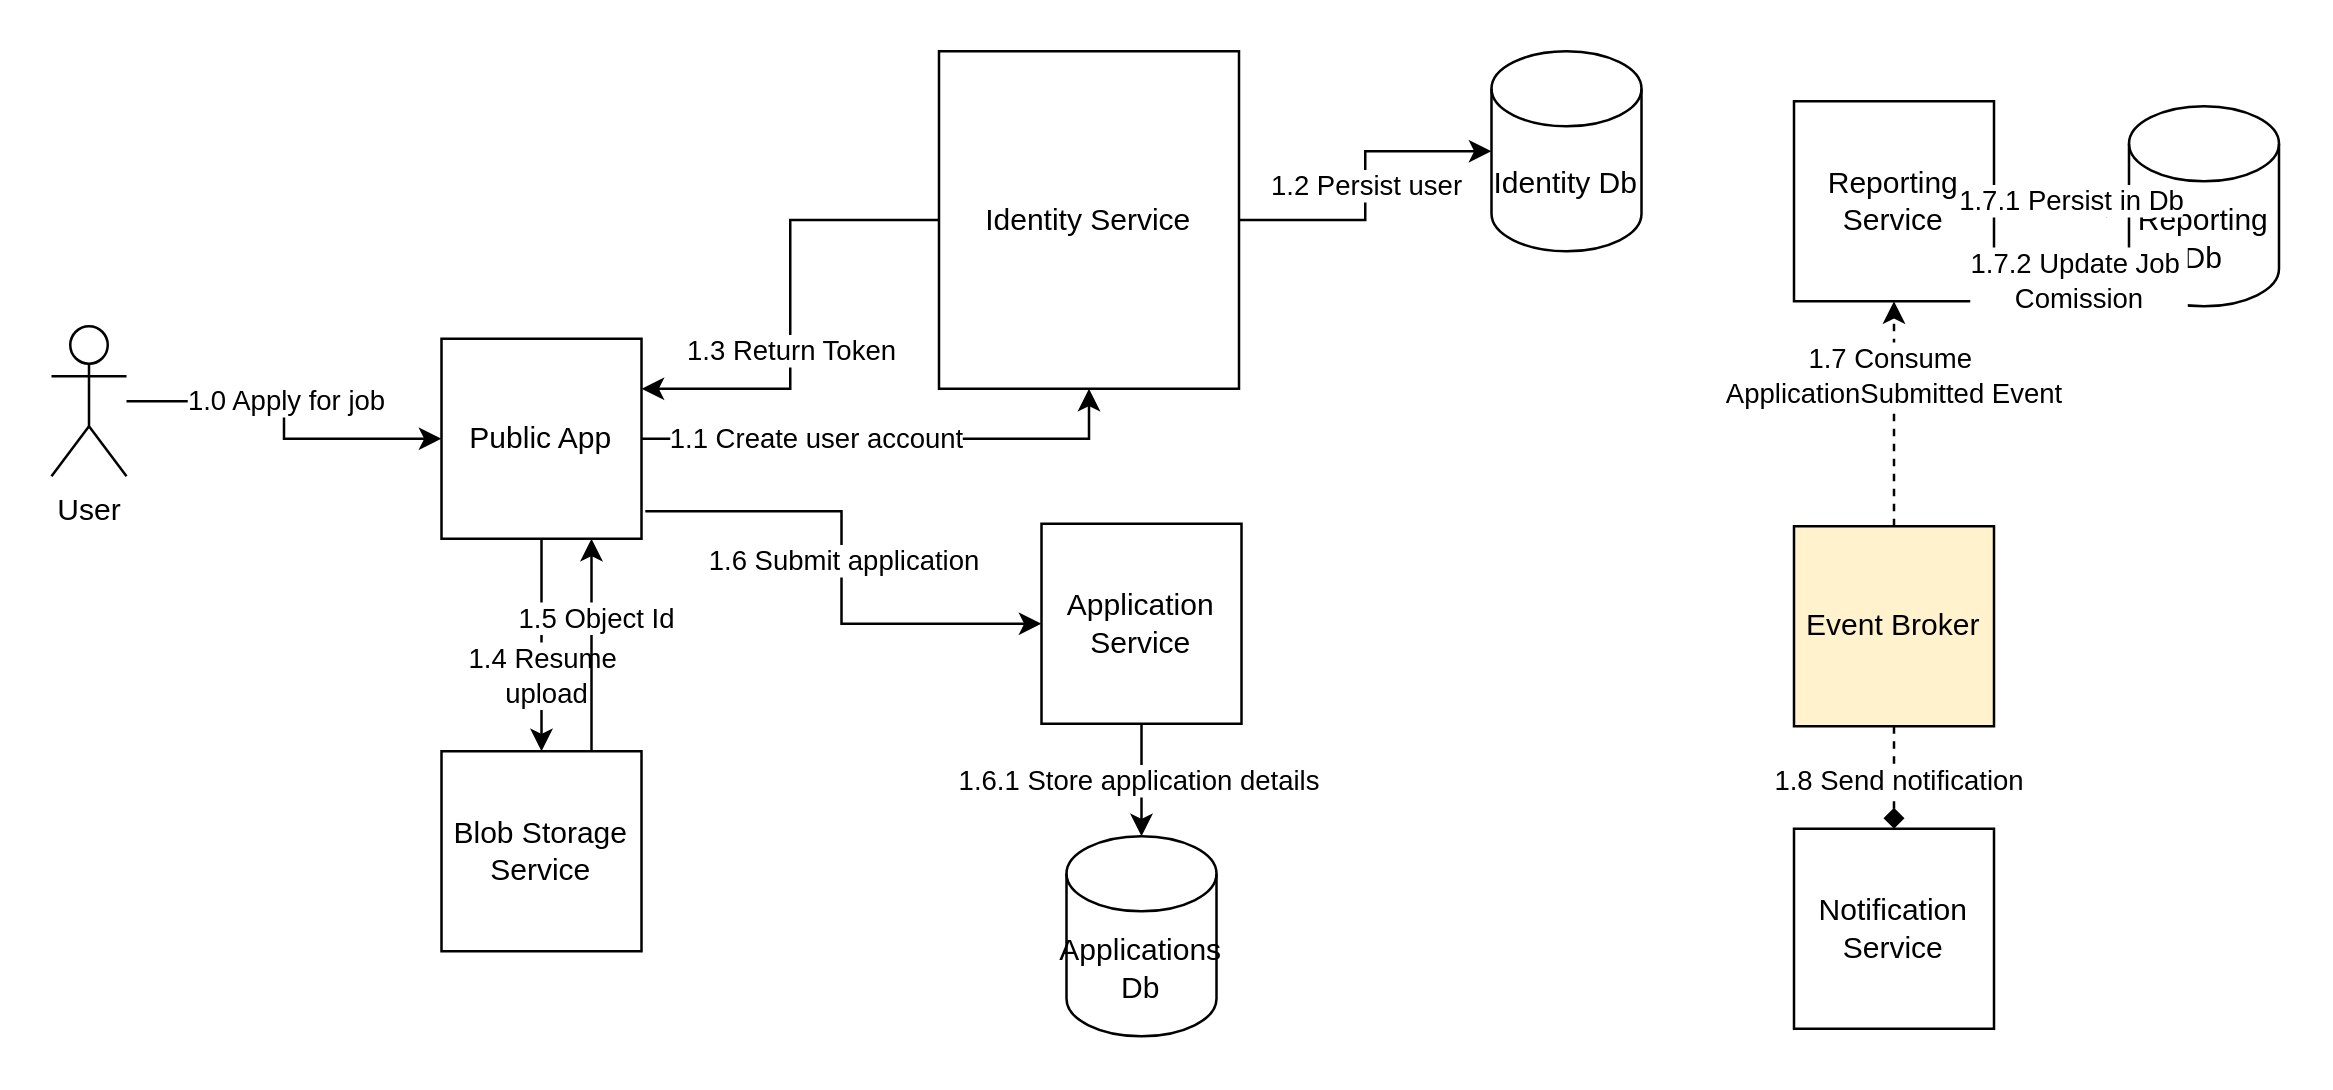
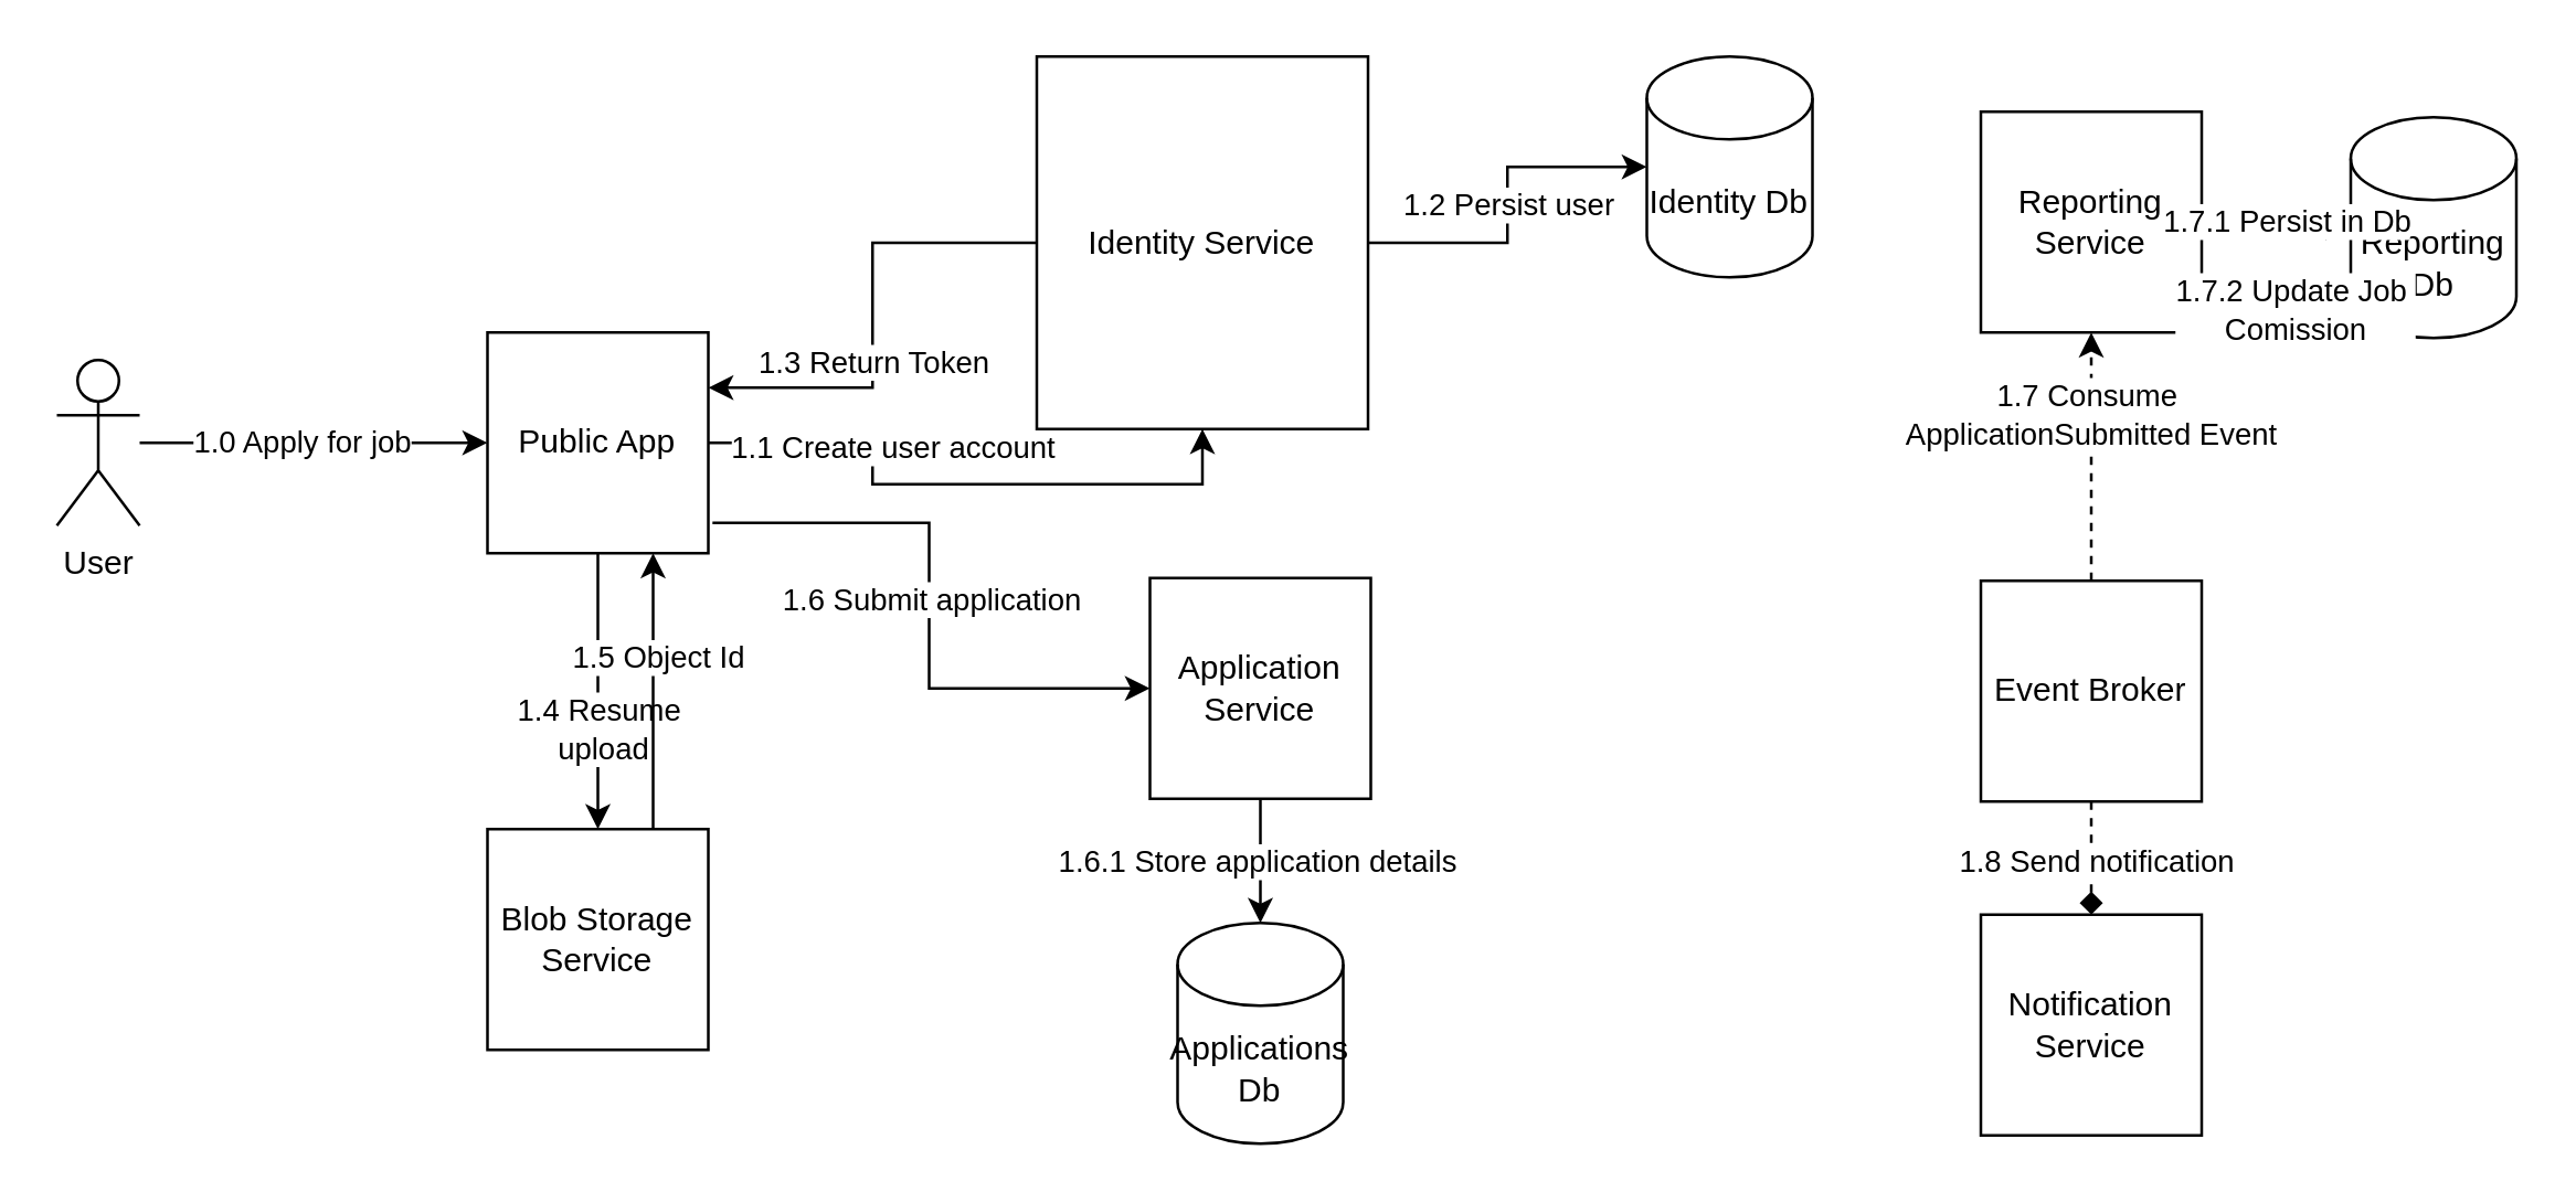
- <mxCell id="14" value="Public App" style="whiteSpace=wrap;html=1;aspect=fixed;" vertex="1" parent="1"><mxGeometry x="176" y="135" width="80" height="80" as="geometry" /></mxCell>
+ <mxCell id="14" value="Public App" style="whiteSpace=wrap;html=1;aspect=fixed;" vertex="1" parent="1"><mxGeometry x="176" y="120" width="80" height="80" as="geometry" /></mxCell>
- <mxCell id="20" value="Event Broker" style="whiteSpace=wrap;html=1;aspect=fixed;fillColor=#fff2cc;" vertex="1" parent="1"><mxGeometry x="717" y="210" width="80" height="80" as="geometry" /></mxCell>
+ <mxCell id="20" value="Event Broker" style="whiteSpace=wrap;html=1;aspect=fixed;" vertex="1" parent="1"><mxGeometry x="717" y="210" width="80" height="80" as="geometry" /></mxCell>
